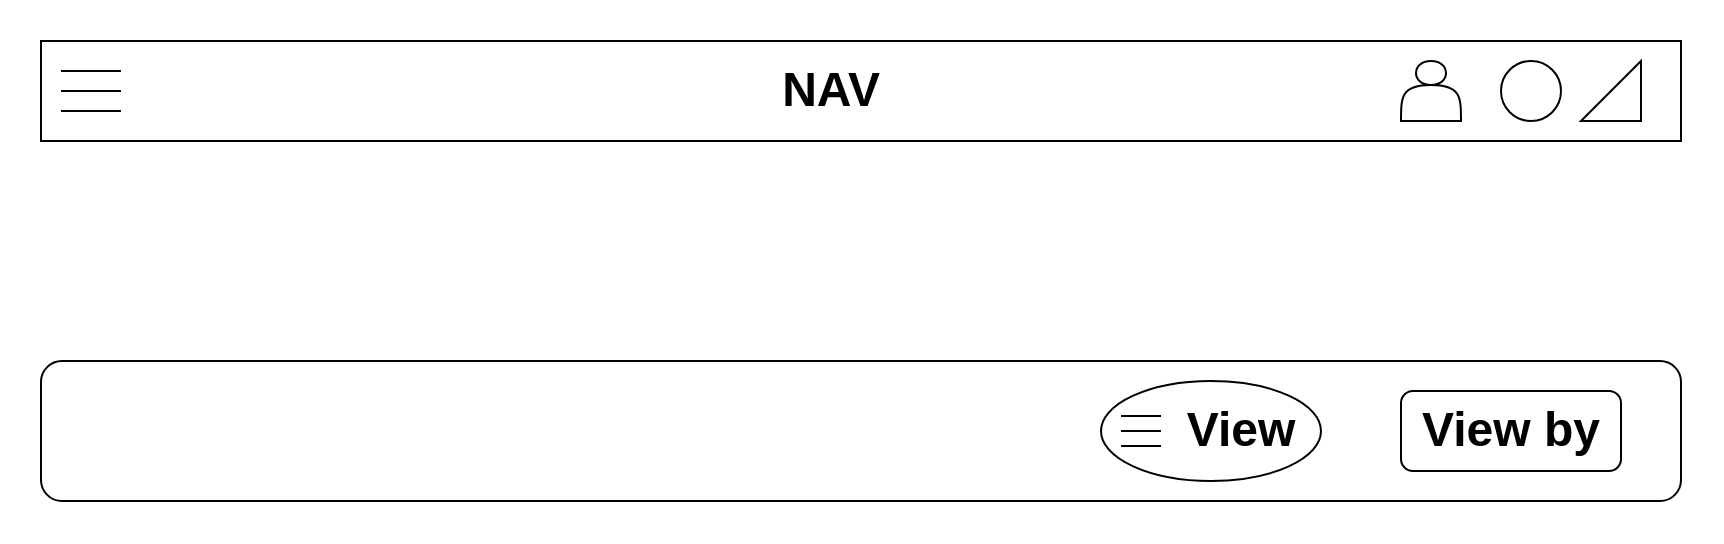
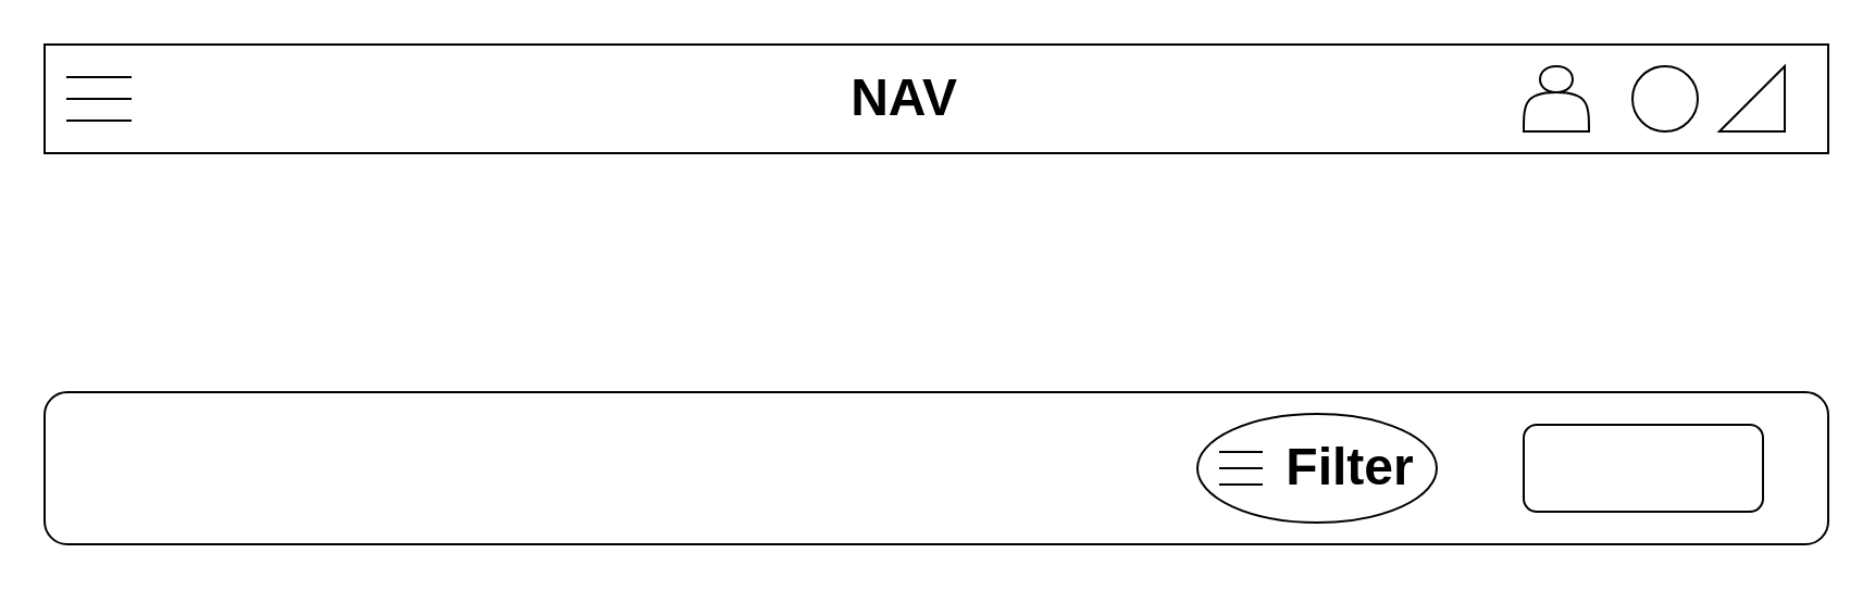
- <mxCell id="14" value="View" style="text;strokeColor=none;fillColor=none;html=1;fontSize=24;fontStyle=1;verticalAlign=middle;align=center;" vertex="1" parent="12"><mxGeometry x="50" y="20" width="40" height="10" as="geometry" /></mxCell>
+ <mxCell id="14" value="Filter" style="text;strokeColor=none;fillColor=none;html=1;fontSize=24;fontStyle=1;verticalAlign=middle;align=center;" vertex="1" parent="12"><mxGeometry x="50" y="20" width="40" height="10" as="geometry" /></mxCell>
- <mxCell id="20" value="View by" style="text;strokeColor=none;fillColor=none;html=1;fontSize=24;fontStyle=1;verticalAlign=middle;align=center;" vertex="1" parent="1"><mxGeometry x="715" y="200" width="80" height="30" as="geometry" /></mxCell>
